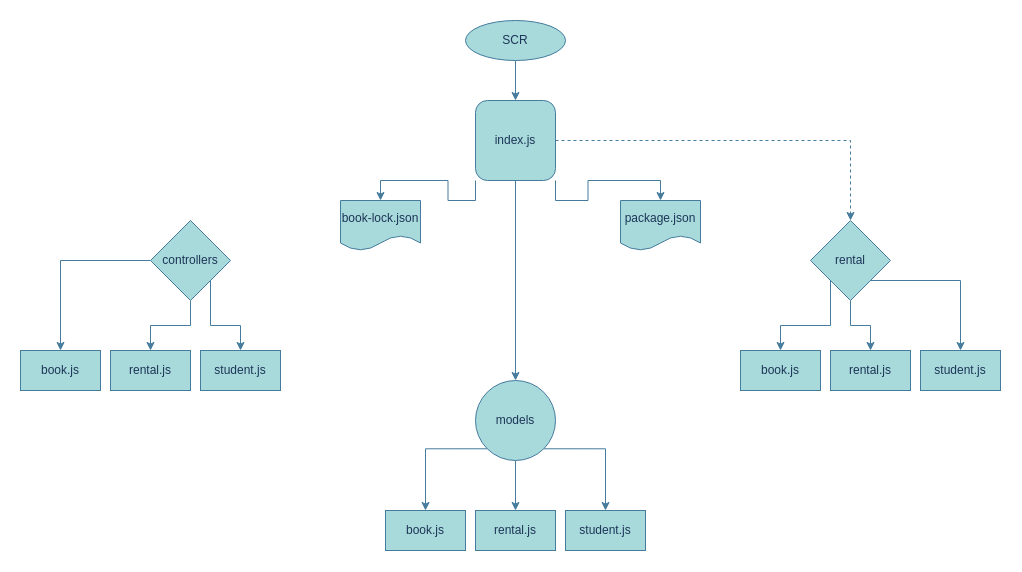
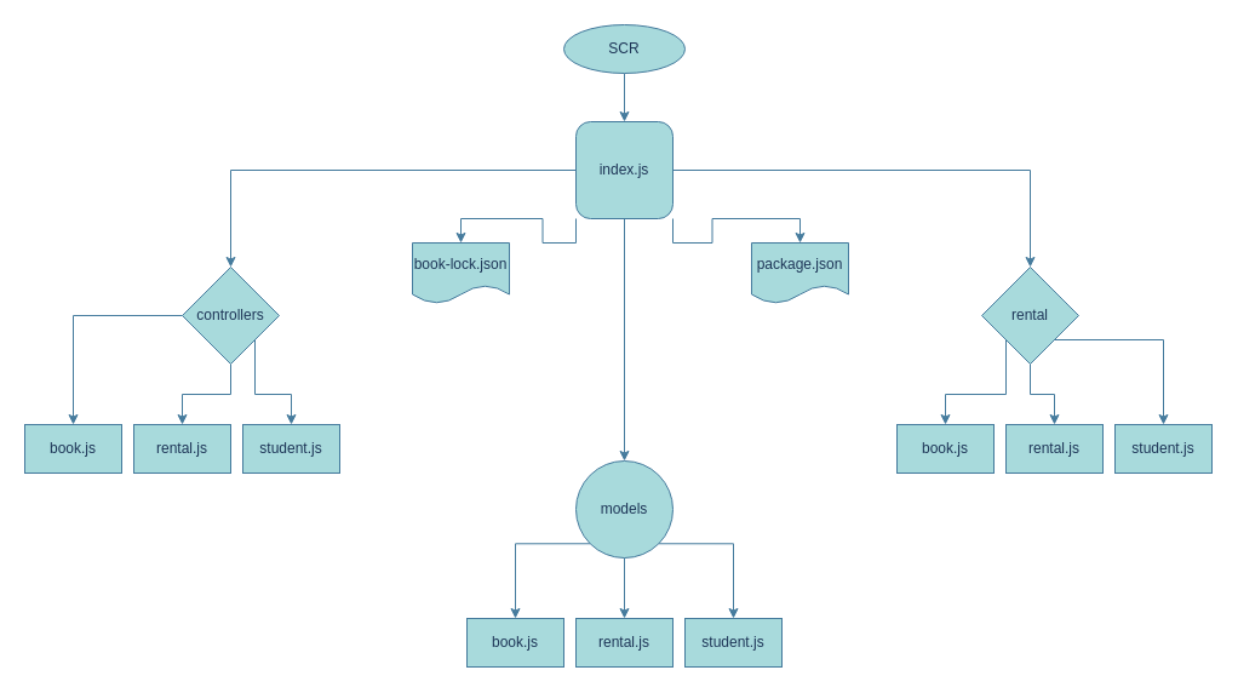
+ <mxCell id="4" style="edgeStyle=orthogonalEdgeStyle;rounded=0;orthogonalLoop=1;jettySize=auto;html=1;labelBackgroundColor=none;strokeColor=#457B9D;fontColor=default;" edge="1" parent="1" source="9" target="13"><mxGeometry relative="1" as="geometry"><mxPoint x="190" y="140" as="targetPoint" /></mxGeometry></mxCell>
- <mxCell id="5" style="edgeStyle=orthogonalEdgeStyle;rounded=0;orthogonalLoop=1;jettySize=auto;html=1;labelBackgroundColor=none;strokeColor=#457B9D;fontColor=default;dashed=1;" edge="1" parent="1" source="9" target="21"><mxGeometry relative="1" as="geometry" /></mxCell>
+ <mxCell id="5" style="edgeStyle=orthogonalEdgeStyle;rounded=0;orthogonalLoop=1;jettySize=auto;html=1;labelBackgroundColor=none;strokeColor=#457B9D;fontColor=default;" edge="1" parent="1" source="9" target="21"><mxGeometry relative="1" as="geometry" /></mxCell>
